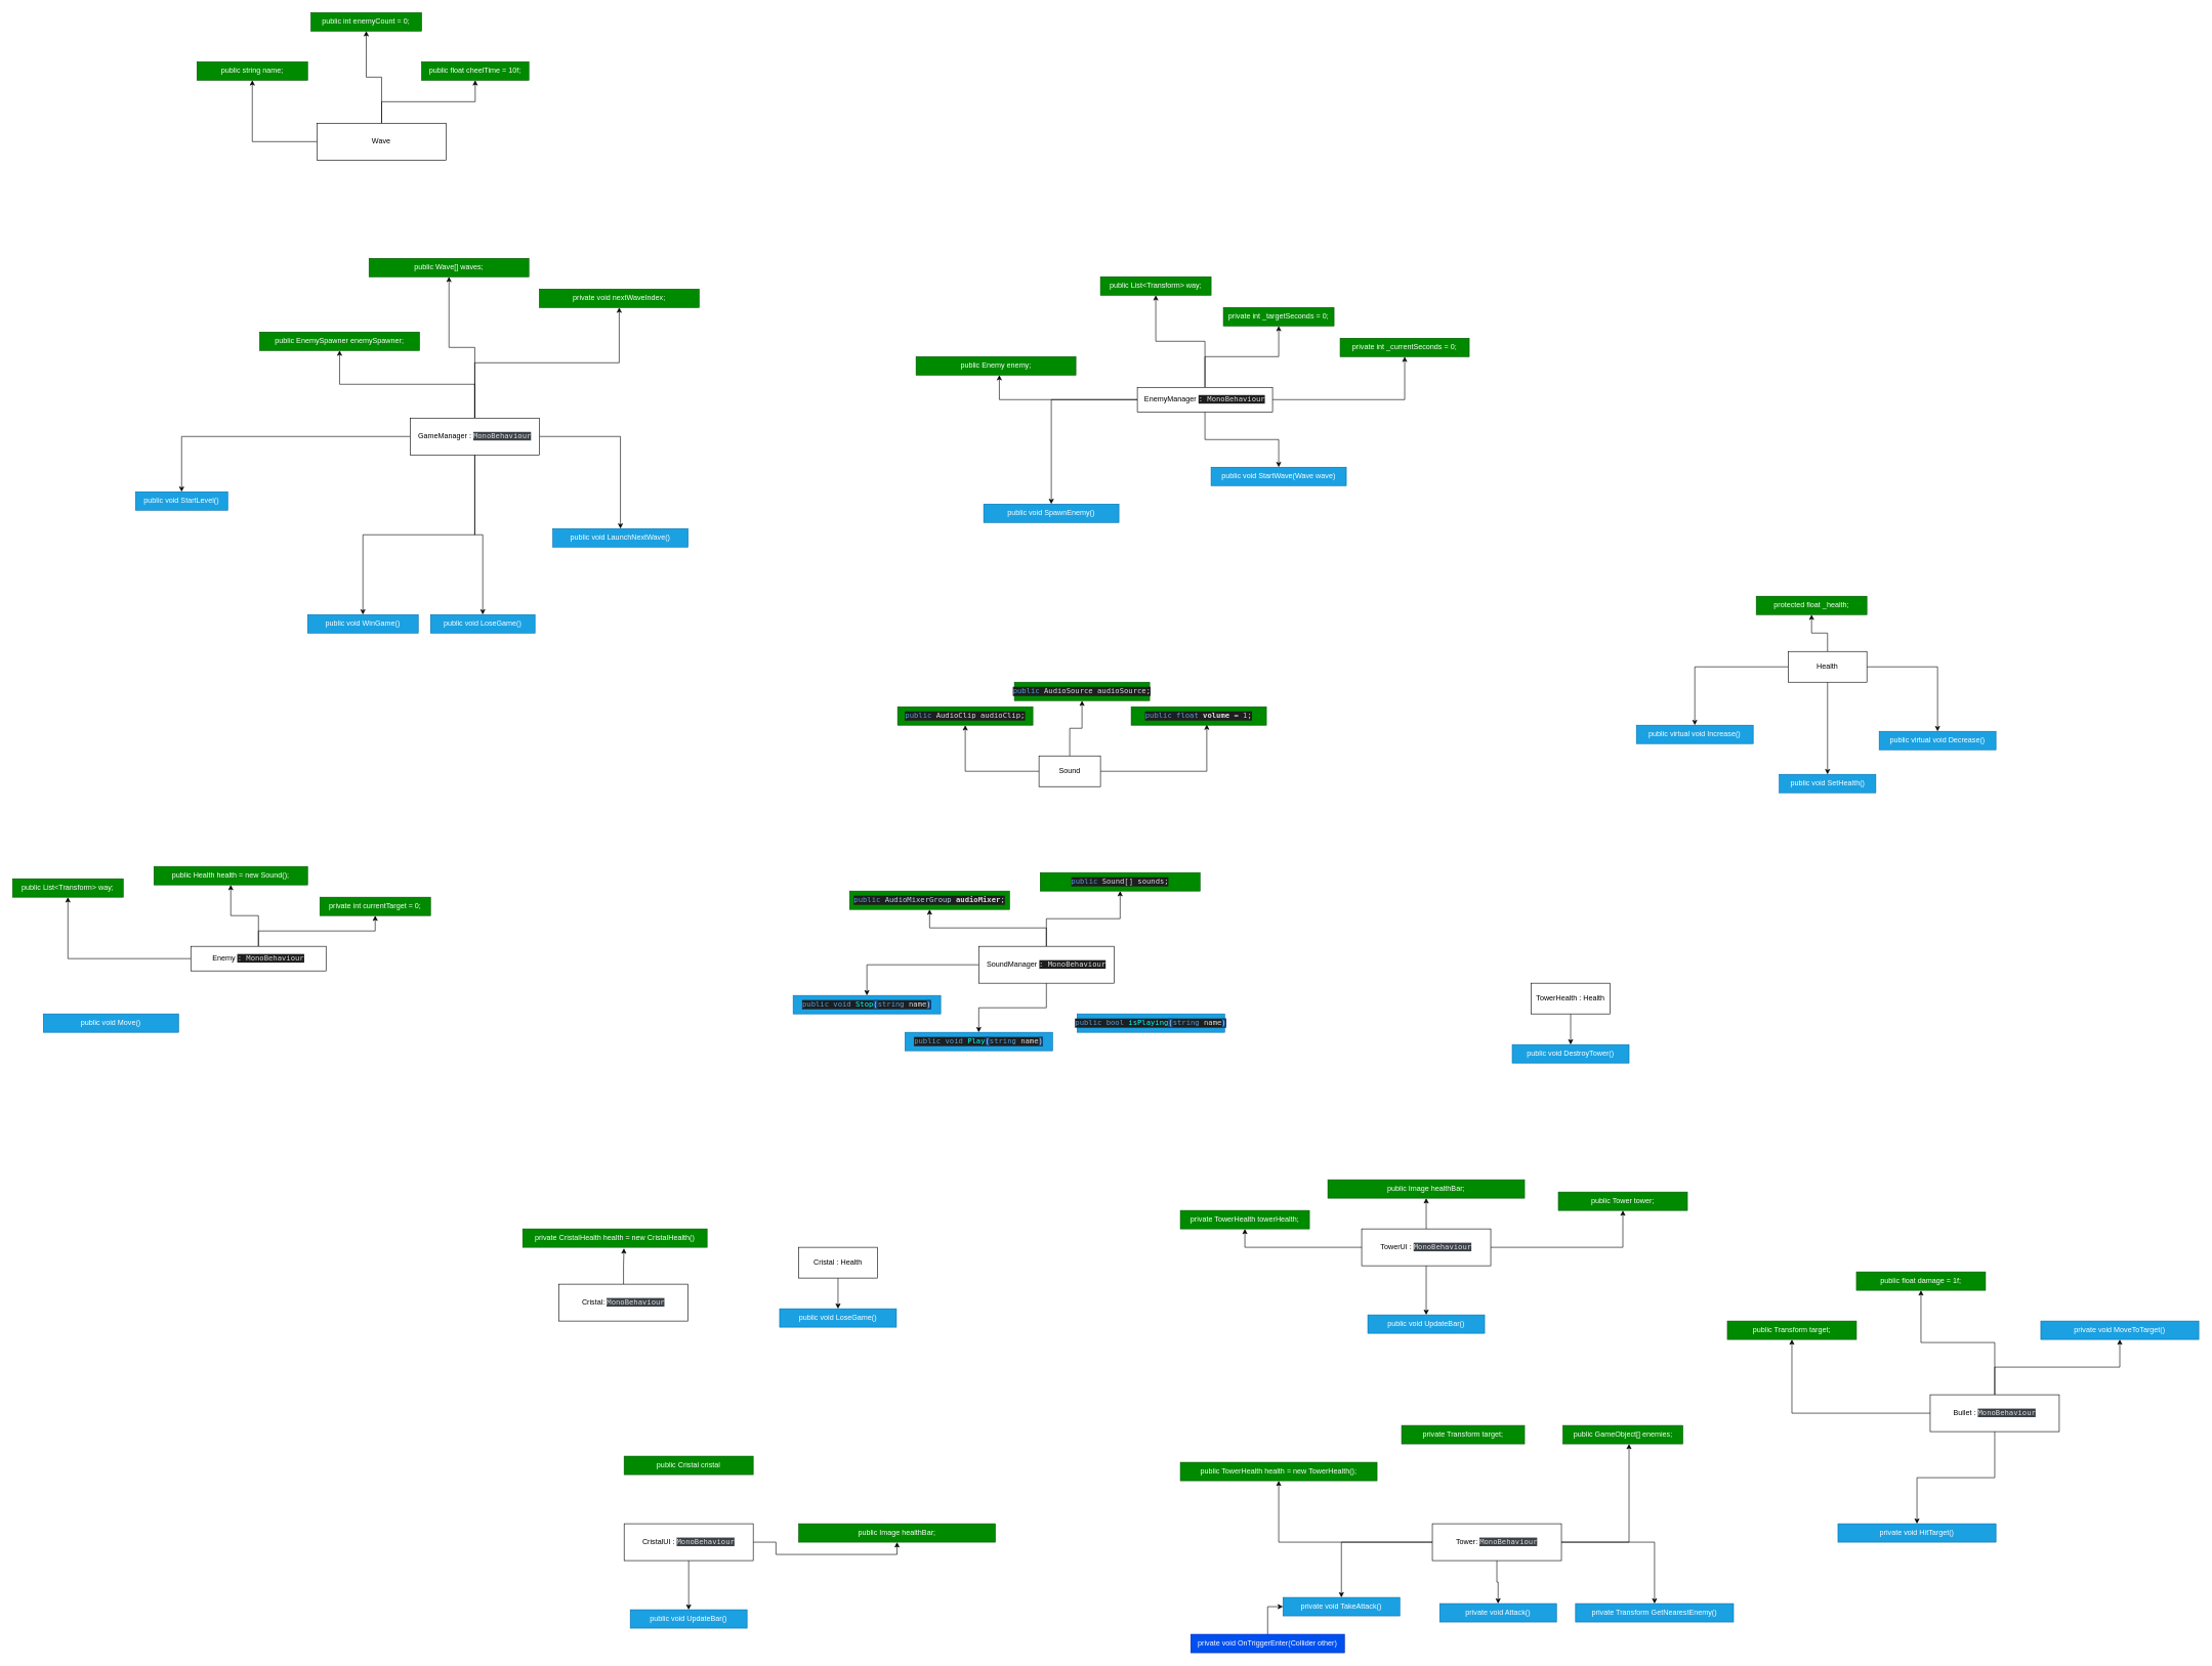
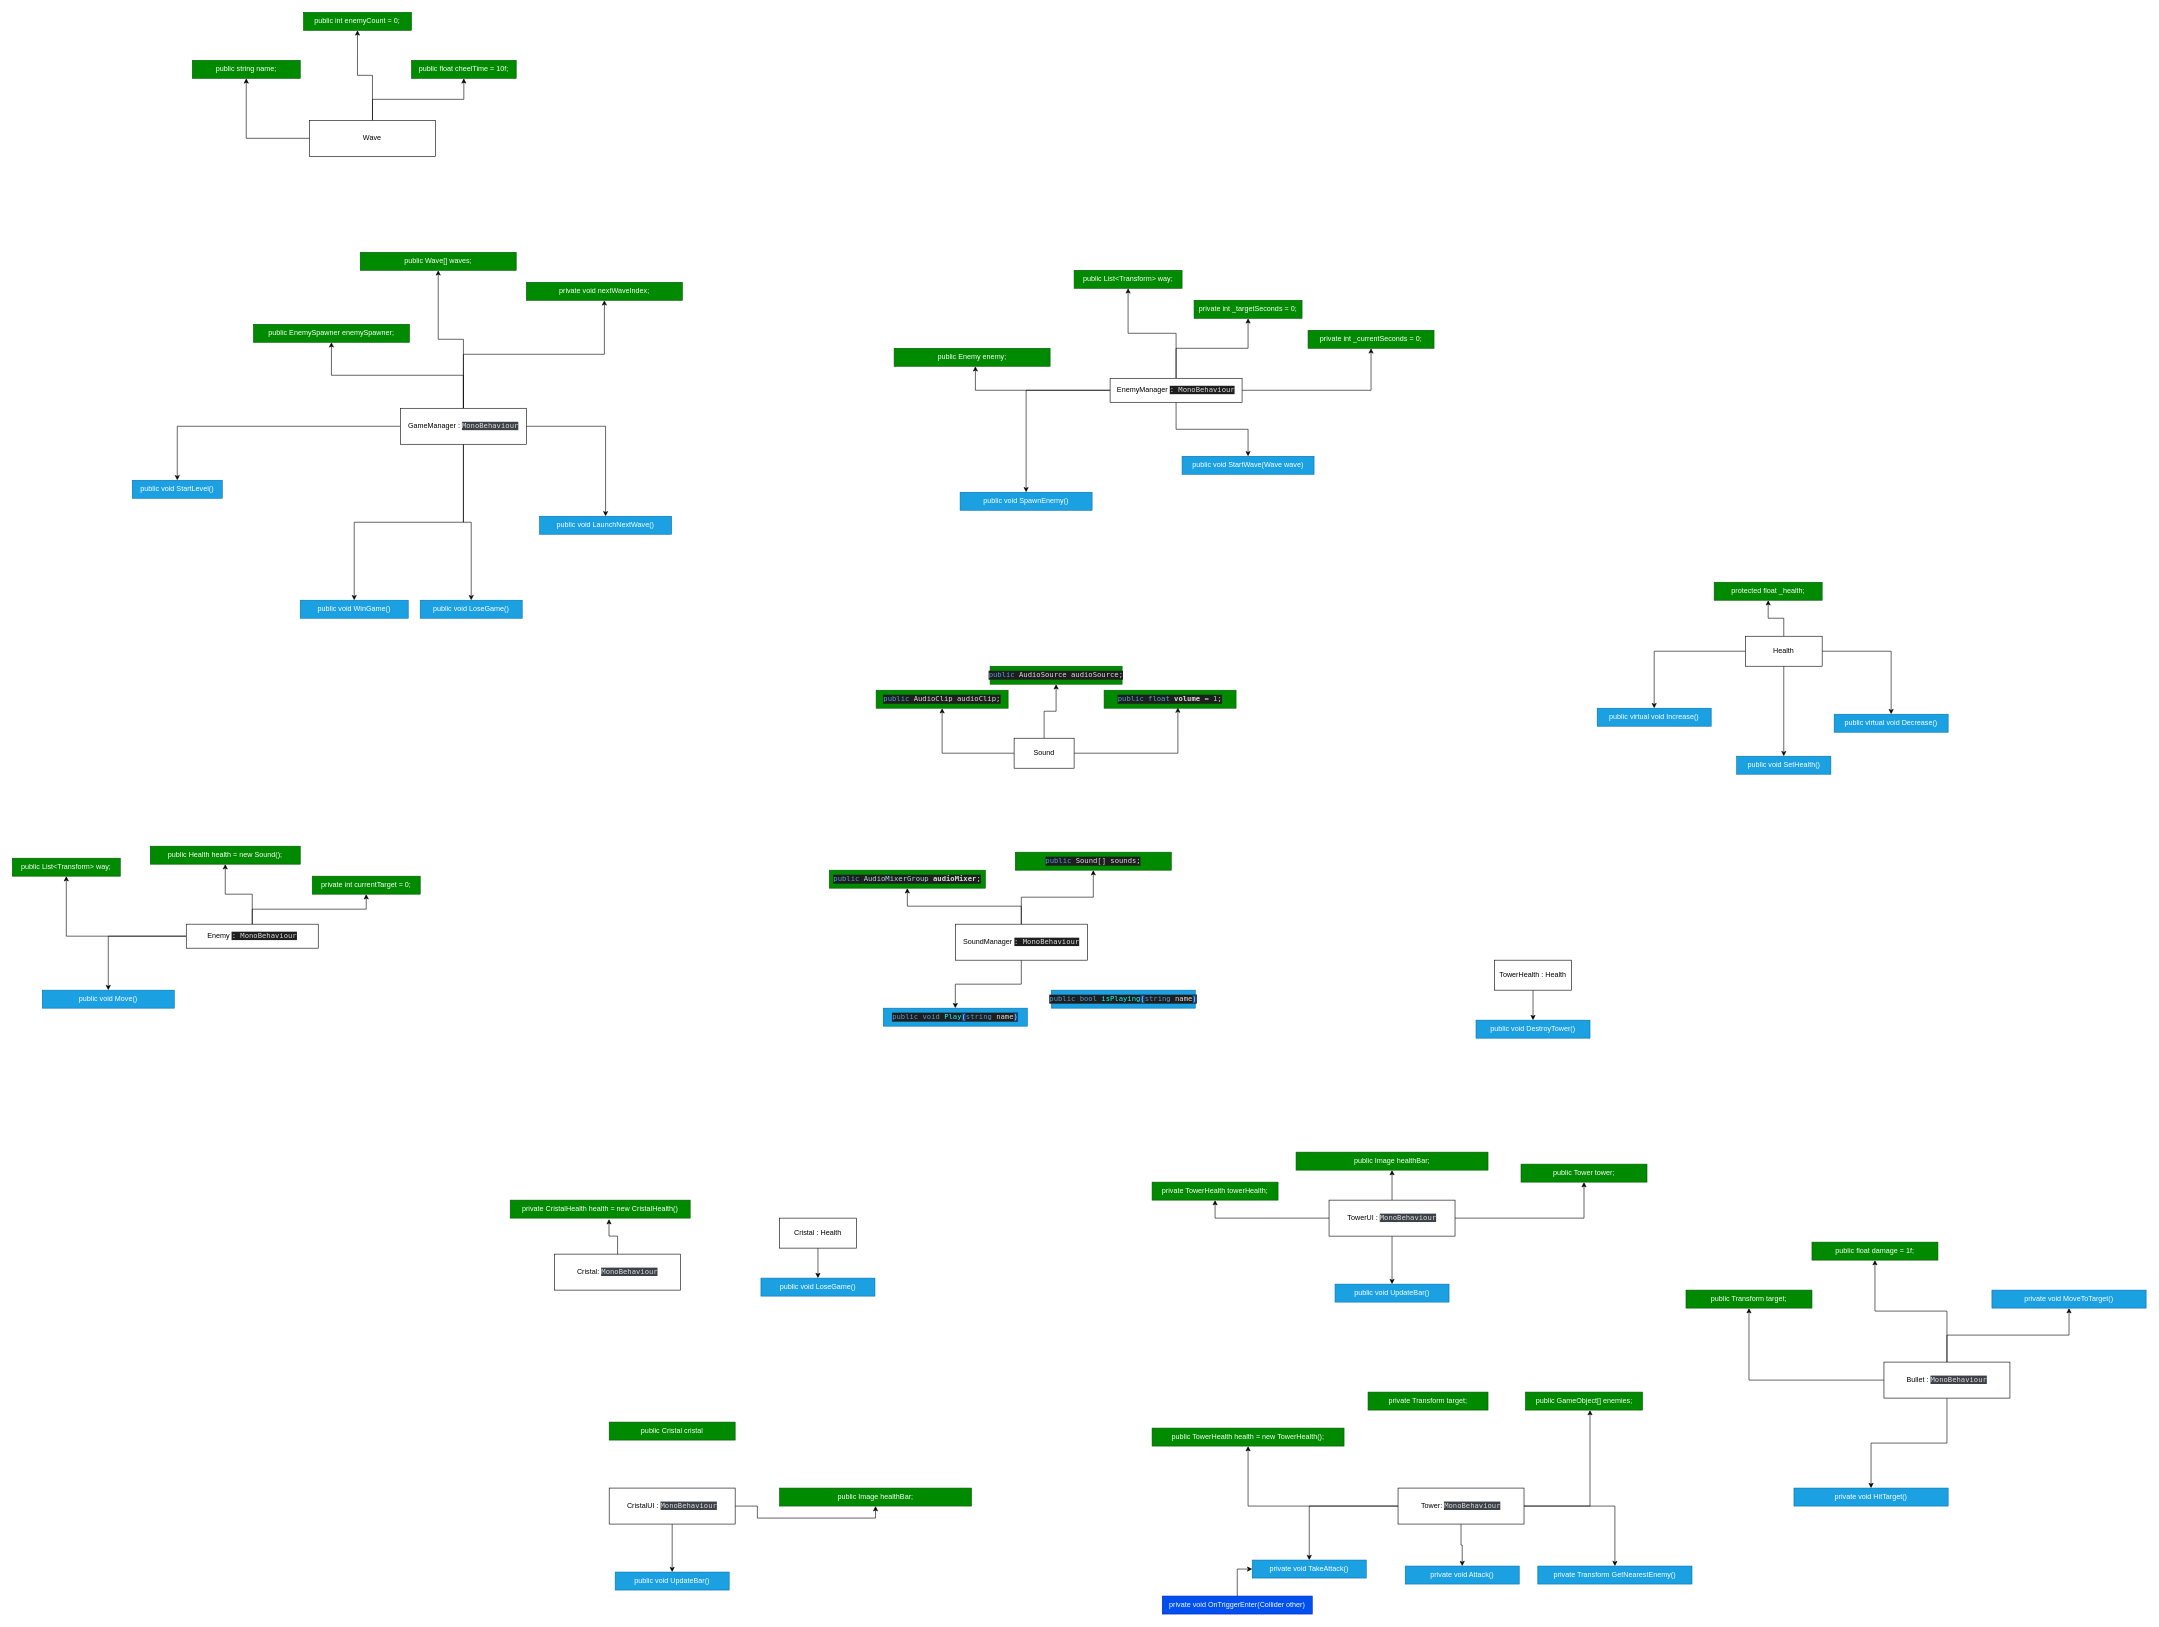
- <mxCell id="103" style="edgeStyle=orthogonalEdgeStyle;rounded=0;orthogonalLoop=1;jettySize=auto;html=1;entryX=0.5;entryY=0;entryDx=0;entryDy=0;" parent="1" source="106" target="118" edge="1"><mxGeometry relative="1" as="geometry" /></mxCell>
- <mxCell id="118" value="&lt;pre style=&quot;background-color: #1e1e1e ; color: #dcdcdc ; font-family: &amp;#34;consolas&amp;#34; , monospace ; font-size: 9 0pt&quot;&gt;&lt;pre style=&quot;font-family: &amp;#34;consolas&amp;#34; , monospace&quot;&gt;&lt;span style=&quot;color: #569cd6&quot;&gt;public void &lt;/span&gt;&lt;span style=&quot;color: #00ffff&quot;&gt;Stop&lt;/span&gt;&lt;span style=&quot;background-color: #0e4583&quot;&gt;(&lt;/span&gt;&lt;span style=&quot;color: #569cd6&quot;&gt;string &lt;/span&gt;name&lt;span style=&quot;background-color: #0e4583&quot;&gt;)&lt;/span&gt;&lt;/pre&gt;&lt;/pre&gt;" style="rounded=0;whiteSpace=wrap;html=1;fillColor=#1ba1e2;strokeColor=#006EAF;fontColor=#ffffff;" parent="1" vertex="1"><mxGeometry x="1290" y="1620" width="240" height="30" as="geometry" /></mxCell>
+ <mxCell id="26" style="edgeStyle=orthogonalEdgeStyle;rounded=0;orthogonalLoop=1;jettySize=auto;html=1;entryX=0.5;entryY=0;entryDx=0;entryDy=0;" parent="1" source="28" target="30" edge="1"><mxGeometry relative="1" as="geometry" /></mxCell>
- <mxCell id="70" value="Cristal:&amp;nbsp;&lt;span style=&quot;background-color: rgb(60 , 66 , 72) ; color: rgb(220 , 220 , 220) ; font-family: &amp;#34;consolas&amp;#34; , monospace&quot;&gt;MonoBehaviour&lt;/span&gt;" style="rounded=0;whiteSpace=wrap;html=1;" parent="1" vertex="1"><mxGeometry x="909" y="2090" width="210" height="60" as="geometry" /></mxCell>
+ <mxCell id="70" value="Cristal:&amp;nbsp;&lt;span style=&quot;background-color: rgb(60 , 66 , 72) ; color: rgb(220 , 220 , 220) ; font-family: &amp;#34;consolas&amp;#34; , monospace&quot;&gt;MonoBehaviour&lt;/span&gt;" style="rounded=0;whiteSpace=wrap;html=1;" parent="1" vertex="1"><mxGeometry x="924" y="2090" width="210" height="60" as="geometry" /></mxCell>
